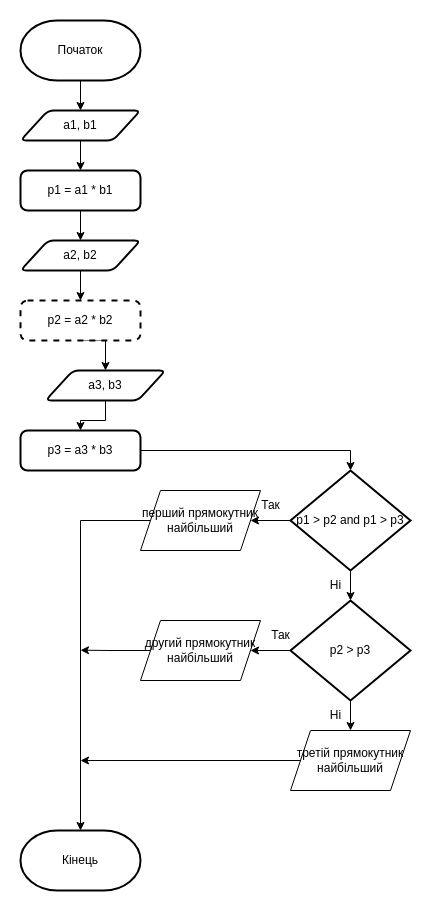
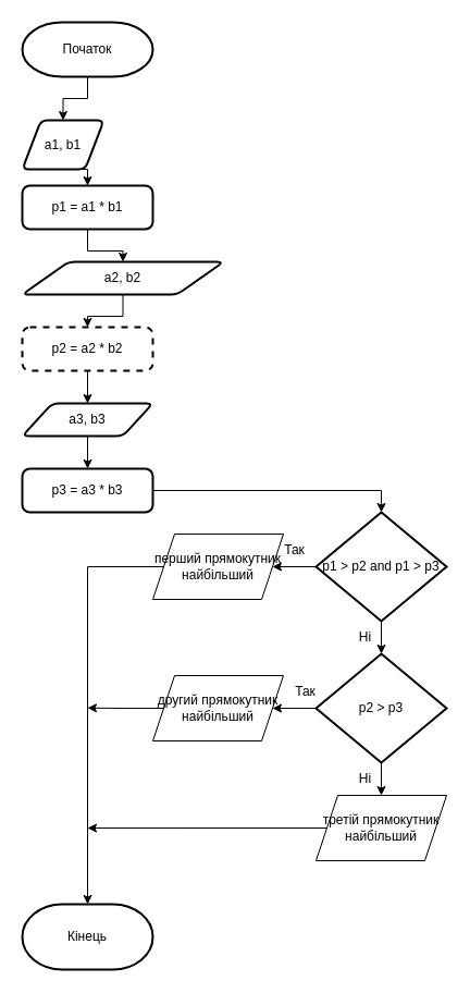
- <mxCell id="3" value="Початок" style="strokeWidth=2;html=1;shape=mxgraph.flowchart.terminator;whiteSpace=wrap;" vertex="1" parent="1"><mxGeometry x="20" width="120" height="60" as="geometry" y="20" /></mxCell>
+ <mxCell id="3" value="Початок" style="strokeWidth=2;html=1;shape=mxgraph.flowchart.terminator;whiteSpace=wrap;" vertex="1" parent="1"><mxGeometry x="20" y="20" width="120" height="50" as="geometry" /></mxCell>
- <mxCell id="6" value="a1, b1" style="shape=parallelogram;html=1;strokeWidth=2;perimeter=parallelogramPerimeter;whiteSpace=wrap;rounded=1;arcSize=12;size=0.23;" vertex="1" parent="1"><mxGeometry x="20" y="110" width="120" height="30" as="geometry" /></mxCell>
+ <mxCell id="6" value="a1, b1" style="shape=parallelogram;html=1;strokeWidth=2;perimeter=parallelogramPerimeter;whiteSpace=wrap;rounded=1;arcSize=12;size=0.23;" vertex="1" parent="1"><mxGeometry x="20" y="110" width="75" height="45" as="geometry" /></mxCell>
- <mxCell id="8" value="a2, b2" style="shape=parallelogram;html=1;strokeWidth=2;perimeter=parallelogramPerimeter;whiteSpace=wrap;rounded=1;arcSize=12;size=0.23;" vertex="1" parent="1"><mxGeometry x="20" y="240" width="120" height="30" as="geometry" /></mxCell>
+ <mxCell id="8" value="a2, b2" style="shape=parallelogram;html=1;strokeWidth=2;perimeter=parallelogramPerimeter;whiteSpace=wrap;rounded=1;arcSize=12;size=0.23;" vertex="1" parent="1"><mxGeometry x="20" y="240" width="185" height="30" as="geometry" /></mxCell>
- <mxCell id="10" value="a3, b3" style="shape=parallelogram;html=1;strokeWidth=2;perimeter=parallelogramPerimeter;whiteSpace=wrap;rounded=1;arcSize=12;size=0.23;" vertex="1" parent="1"><mxGeometry x="45" y="370" width="120" height="30" as="geometry" /></mxCell>
+ <mxCell id="10" value="a3, b3" style="shape=parallelogram;html=1;strokeWidth=2;perimeter=parallelogramPerimeter;whiteSpace=wrap;rounded=1;arcSize=12;size=0.23;" vertex="1" parent="1"><mxGeometry x="20" y="370" width="120" height="30" as="geometry" /></mxCell>
